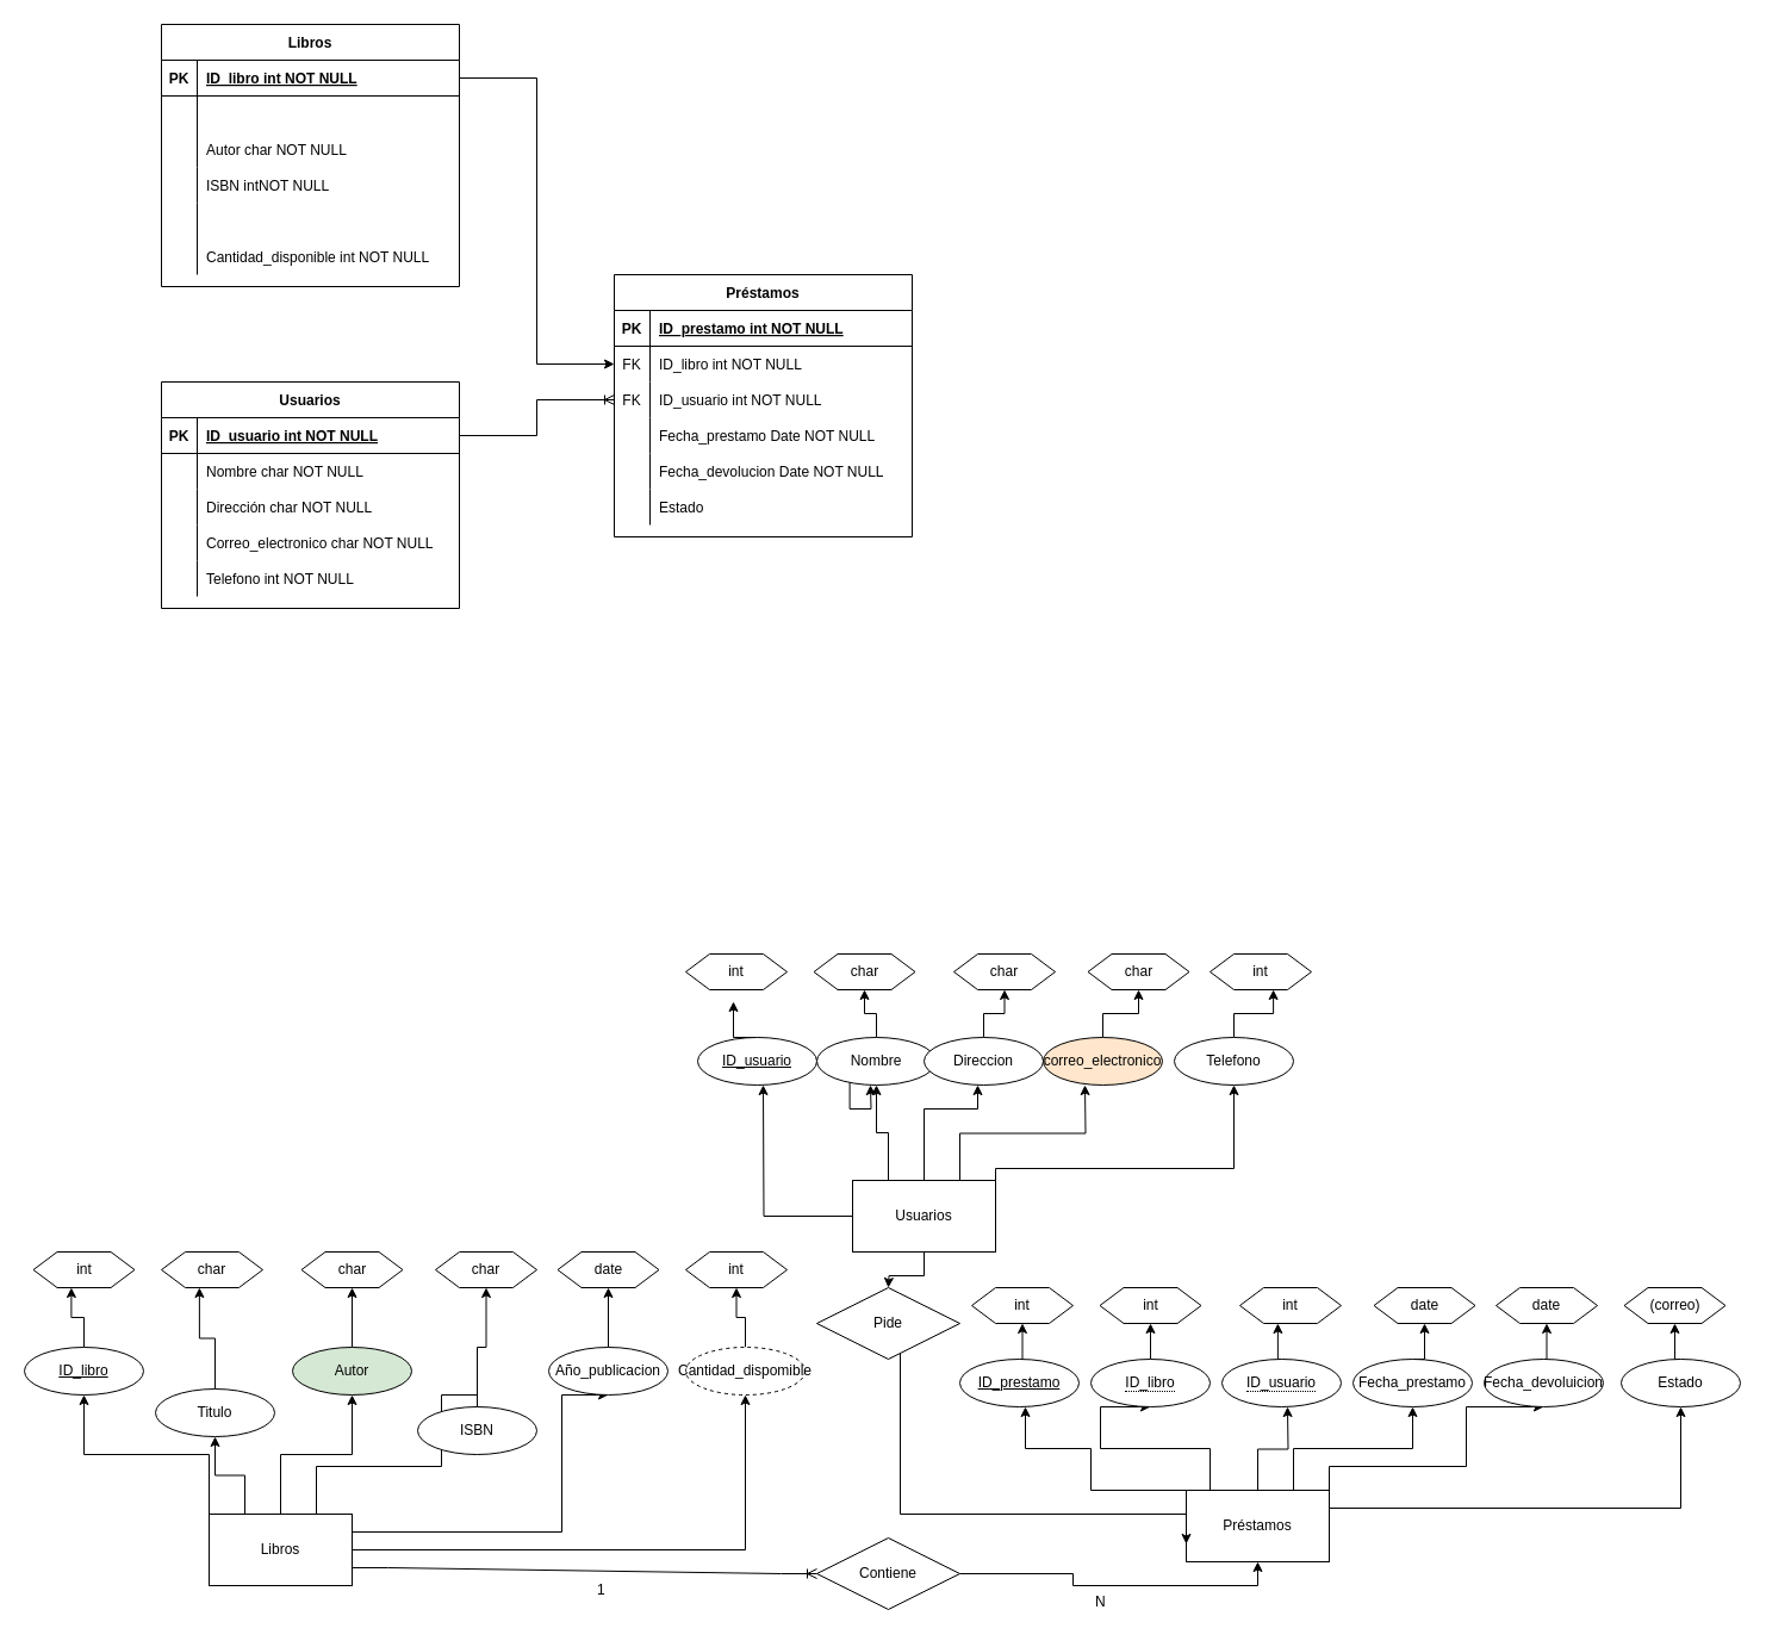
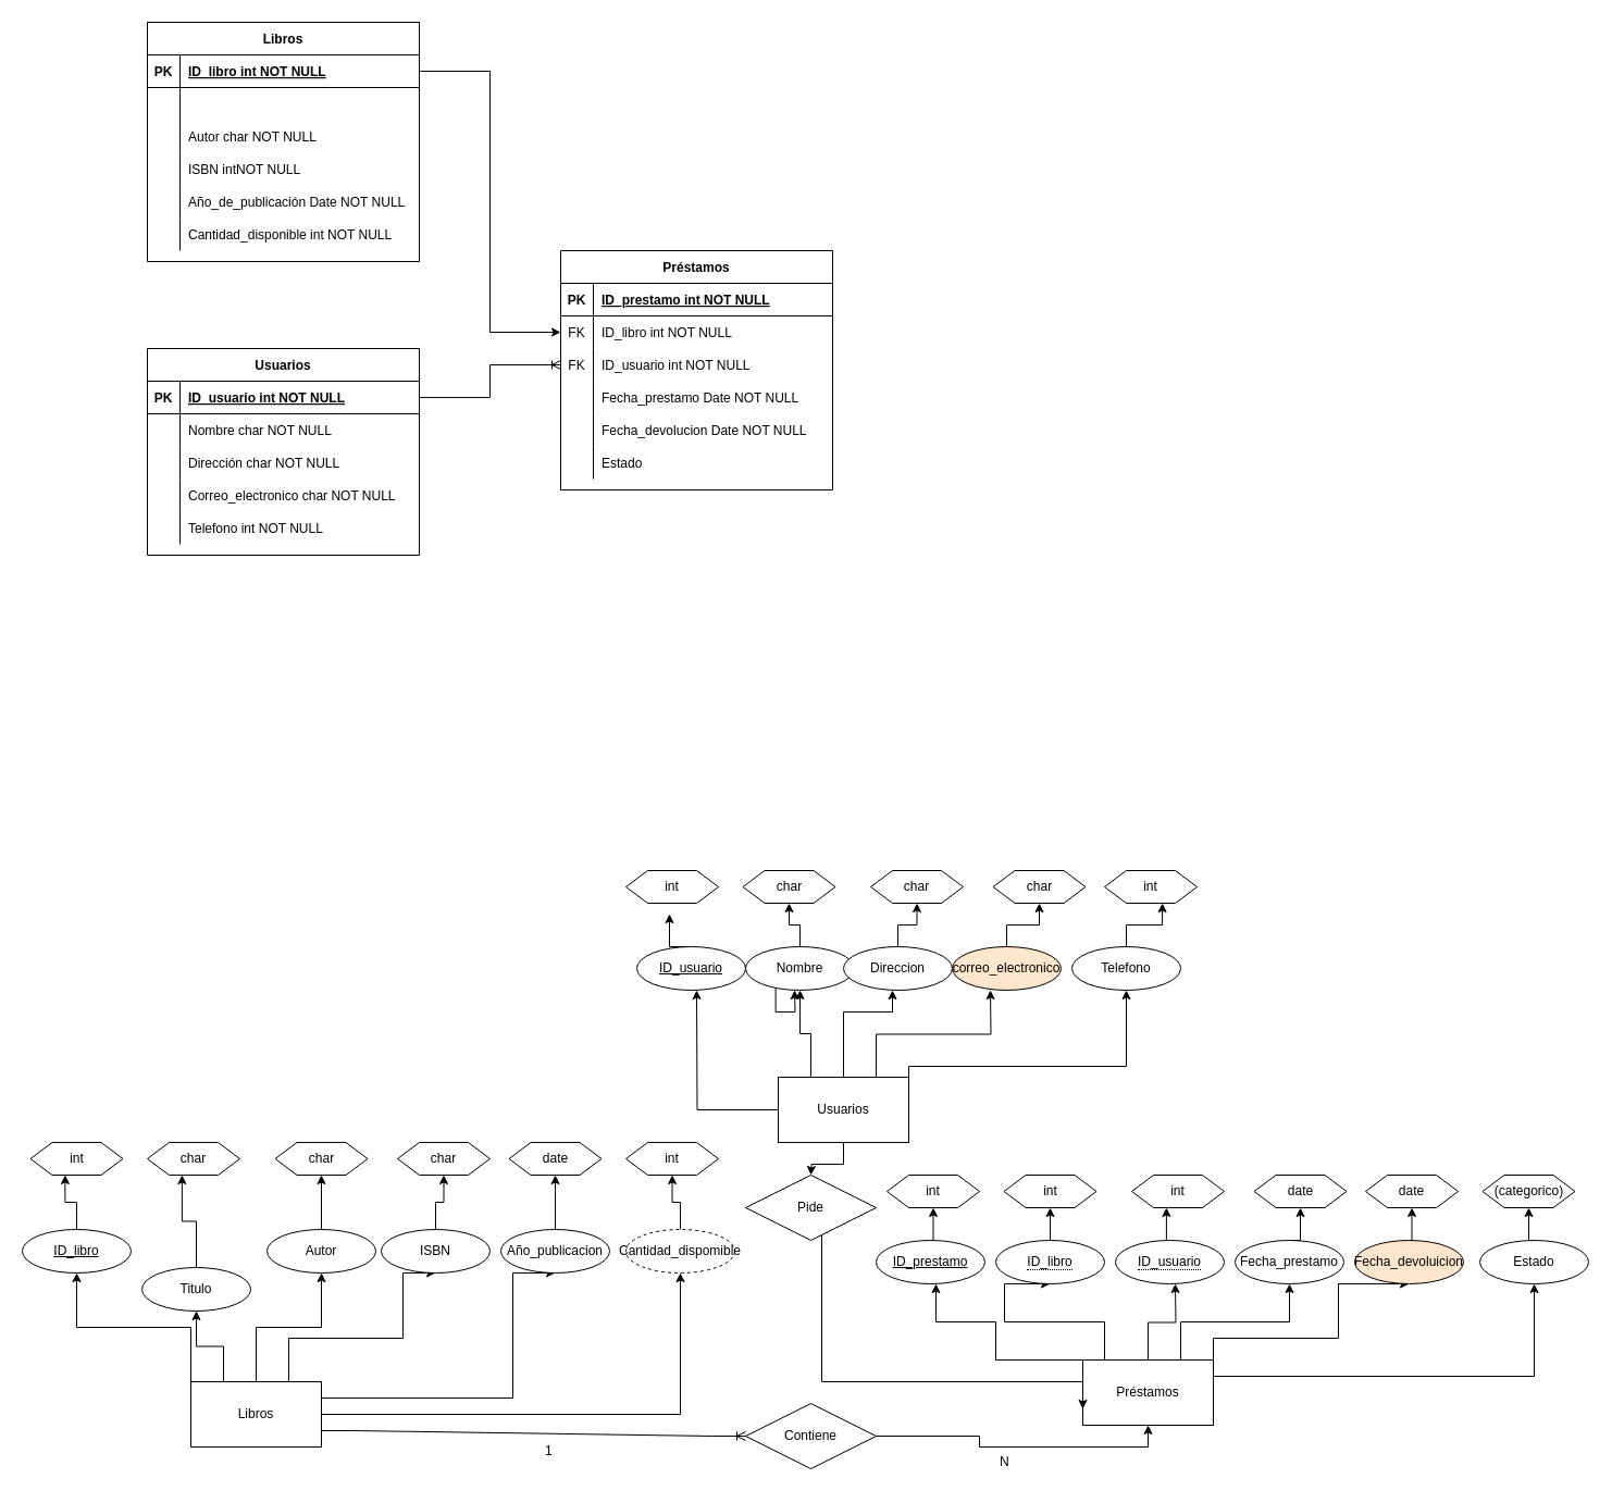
+ <mxCell id="51" value="Año_de_publicación Date NOT NULL" style="shape=partialRectangle;overflow=hidden;connectable=0;fillColor=none;top=0;left=0;bottom=0;right=0;align=left;spacingLeft=6;" vertex="1" parent="49"><mxGeometry x="30" width="220" height="30" as="geometry"><mxRectangle width="220" height="30" as="alternateBounds" /></mxGeometry></mxCell>
- <mxCell id="128" value="(correo)" style="shape=hexagon;perimeter=hexagonPerimeter2;whiteSpace=wrap;html=1;fixedSize=1;" vertex="1" parent="1"><mxGeometry x="1362.5" y="1080" width="85" height="30" as="geometry" /></mxCell>
+ <mxCell id="128" value="(categorico)" style="shape=hexagon;perimeter=hexagonPerimeter2;whiteSpace=wrap;html=1;fixedSize=1;" vertex="1" parent="1"><mxGeometry x="1362.5" y="1080" width="85" height="30" as="geometry" /></mxCell>
- <mxCell id="85" value="Autor" style="ellipse;whiteSpace=wrap;html=1;align=center;fillColor=#d5e8d4;" vertex="1" parent="1"><mxGeometry x="245" y="1130" width="100" height="40" as="geometry" /></mxCell>
+ <mxCell id="85" value="Autor" style="ellipse;whiteSpace=wrap;html=1;align=center;" vertex="1" parent="1"><mxGeometry x="245" y="1130" width="100" height="40" as="geometry" /></mxCell>
- <mxCell id="97" value="Fecha_devoluicion" style="ellipse;whiteSpace=wrap;html=1;align=center;" vertex="1" parent="1"><mxGeometry x="1245" y="1140" width="100" height="40" as="geometry" /></mxCell>
+ <mxCell id="97" value="Fecha_devoluicion" style="ellipse;whiteSpace=wrap;html=1;align=center;fillColor=#ffe6cc;" vertex="1" parent="1"><mxGeometry x="1245" y="1140" width="100" height="40" as="geometry" /></mxCell>
- <mxCell id="87" value="ISBN" style="ellipse;whiteSpace=wrap;html=1;align=center;" vertex="1" parent="1"><mxGeometry x="350" y="1180" width="100" height="40" as="geometry" /></mxCell>
+ <mxCell id="87" value="ISBN" style="ellipse;whiteSpace=wrap;html=1;align=center;" vertex="1" parent="1"><mxGeometry x="350" y="1130" width="100" height="40" as="geometry" /></mxCell>
